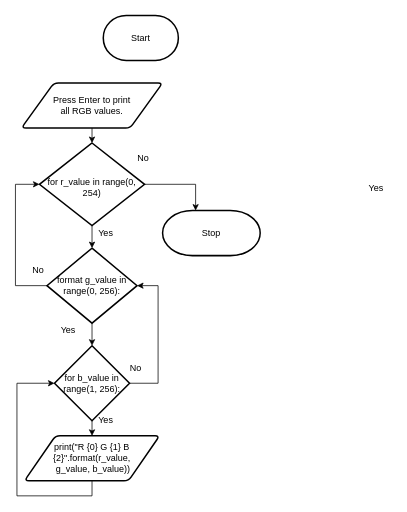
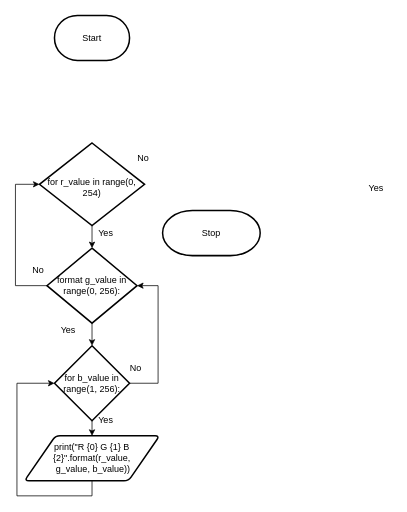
- <mxCell id="2" value="Start" style="strokeWidth=2;html=1;shape=mxgraph.flowchart.terminator;whiteSpace=wrap;" parent="1" vertex="1"><mxGeometry x="137" y="20" width="100" height="60" as="geometry" /></mxCell>
+ <mxCell id="2" value="Start" style="strokeWidth=2;html=1;shape=mxgraph.flowchart.terminator;whiteSpace=wrap;" parent="1" vertex="1"><mxGeometry x="72" y="20" width="100" height="60" as="geometry" /></mxCell>
- <mxCell id="9" value="Press Enter to print &lt;br&gt;all RGB values." style="shape=parallelogram;html=1;strokeWidth=2;perimeter=parallelogramPerimeter;whiteSpace=wrap;rounded=1;arcSize=12;size=0.23;" parent="1" vertex="1"><mxGeometry x="28" y="110" width="188" height="60" as="geometry" /></mxCell>
- <mxCell id="8" style="edgeStyle=none;html=1;entryX=0.5;entryY=0;entryDx=0;entryDy=0;entryPerimeter=0;" parent="1" source="9" target="7" edge="1"><mxGeometry relative="1" as="geometry" /></mxCell>
- <mxCell id="5" value="" style="edgeStyle=orthogonalEdgeStyle;rounded=0;html=1;" edge="1" parent="1" source="7" target="3"><mxGeometry relative="1" as="geometry"><Array as="points"><mxPoint x="260" y="245" /></Array></mxGeometry></mxCell>
